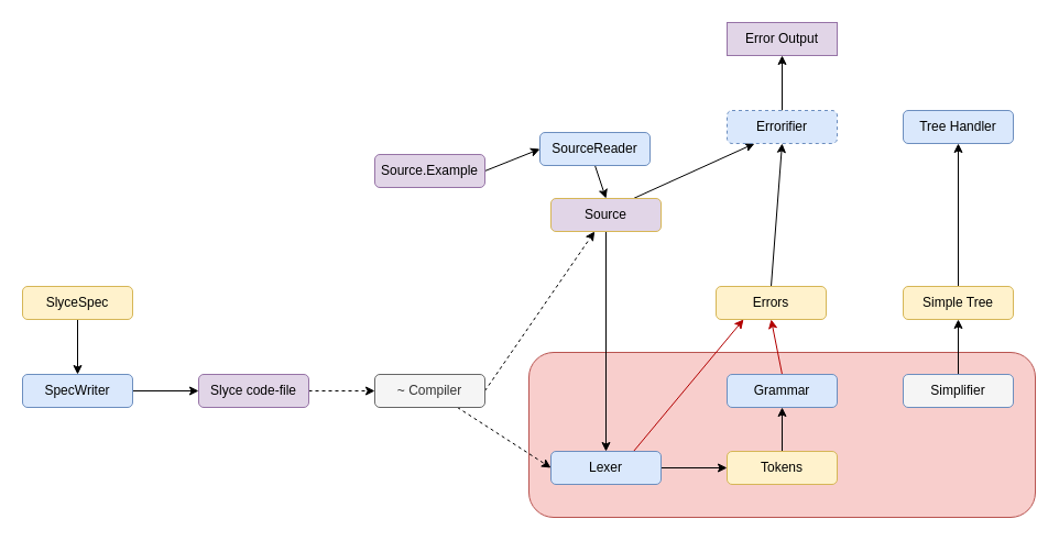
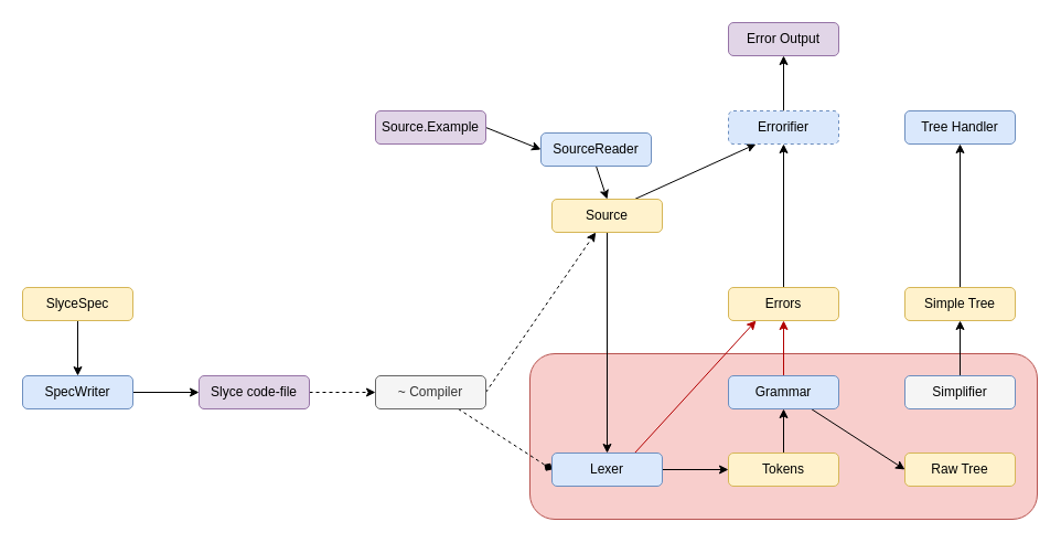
- <mxCell id="36" value="Error Output" style="whiteSpace=wrap;html=1;fillColor=#e1d5e7;strokeColor=#9673a6;rounded=0;" vertex="1" parent="1"><mxGeometry x="660" y="20" width="100" height="30" as="geometry" /></mxCell>
+ <mxCell id="36" value="Error Output" style="rounded=1;whiteSpace=wrap;html=1;fillColor=#e1d5e7;strokeColor=#9673a6;" vertex="1" parent="1"><mxGeometry x="660" y="20" width="100" height="30" as="geometry" /></mxCell>
- <mxCell id="25" value="Source.Example" style="rounded=1;whiteSpace=wrap;html=1;fillColor=#e1d5e7;strokeColor=#9673a6;" parent="1" vertex="1"><mxGeometry x="340" y="140" width="100" height="30" as="geometry" /></mxCell>
+ <mxCell id="25" value="Source.Example" style="rounded=1;whiteSpace=wrap;html=1;fillColor=#e1d5e7;strokeColor=#9673a6;" parent="1" vertex="1"><mxGeometry x="340" y="100" width="100" height="30" as="geometry" /></mxCell>
- <mxCell id="17" value="Source" style="rounded=1;whiteSpace=wrap;html=1;fillColor=#e1d5e7;strokeColor=#d6b656;" parent="1" vertex="1"><mxGeometry x="500" y="180" width="100" height="30" as="geometry" /></mxCell>
+ <mxCell id="17" value="Source" style="rounded=1;whiteSpace=wrap;html=1;fillColor=#fff2cc;strokeColor=#d6b656;" parent="1" vertex="1"><mxGeometry x="500" y="180" width="100" height="30" as="geometry" /></mxCell>
- <mxCell id="33" value="Errors" style="rounded=1;whiteSpace=wrap;html=1;fillColor=#fff2cc;strokeColor=#d6b656;" vertex="1" parent="1"><mxGeometry x="650" y="260" width="100" height="30" as="geometry" /></mxCell>
+ <mxCell id="33" value="Errors" style="rounded=1;whiteSpace=wrap;html=1;fillColor=#fff2cc;strokeColor=#d6b656;" vertex="1" parent="1"><mxGeometry x="660" y="260" width="100" height="30" as="geometry" /></mxCell>
+ <mxCell id="12" style="edgeStyle=none;rounded=0;orthogonalLoop=1;jettySize=auto;html=1;exitX=0.75;exitY=1;exitDx=0;exitDy=0;entryX=0;entryY=0.5;entryDx=0;entryDy=0;" parent="1" source="14" target="23" edge="1"><mxGeometry relative="1" as="geometry" /></mxCell>
- <mxCell id="9" style="edgeStyle=none;rounded=0;orthogonalLoop=1;jettySize=auto;html=1;exitX=0.75;exitY=1;exitDx=0;exitDy=0;entryX=0;entryY=0.5;entryDx=0;entryDy=0;dashed=1;" parent="1" source="11" target="20" edge="1"><mxGeometry relative="1" as="geometry" /></mxCell>
+ <mxCell id="9" style="edgeStyle=none;rounded=0;orthogonalLoop=1;jettySize=auto;html=1;exitX=0.75;exitY=1;exitDx=0;exitDy=0;entryX=0;entryY=0.5;entryDx=0;entryDy=0;dashed=1;endArrow=diamond;" parent="1" source="11" target="20" edge="1"><mxGeometry relative="1" as="geometry" /></mxCell>
+ <mxCell id="23" value="Raw Tree" style="rounded=1;whiteSpace=wrap;html=1;fillColor=#fff2cc;strokeColor=#d6b656;" parent="1" vertex="1"><mxGeometry x="820" y="410" width="100" height="30" as="geometry" /></mxCell>
